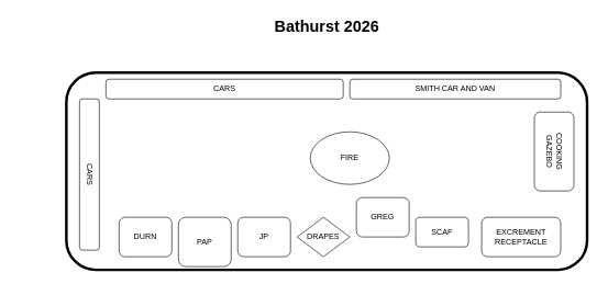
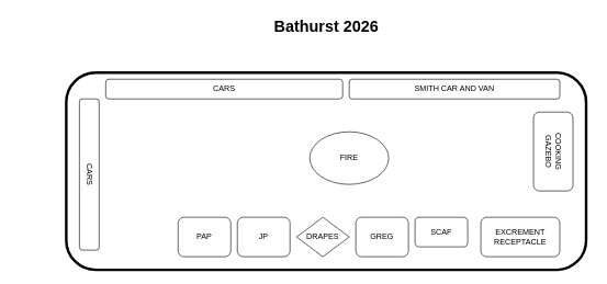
- <mxCell id="10" value="GREG" style="rounded=1;whiteSpace=wrap;html=1;" parent="1" vertex="1"><mxGeometry x="540" y="300" width="80" height="60" as="geometry" /></mxCell>
+ <mxCell id="10" value="GREG" style="rounded=1;whiteSpace=wrap;html=1;" parent="1" vertex="1"><mxGeometry x="540" y="330" width="80" height="60" as="geometry" /></mxCell>
- <mxCell id="6" value="DURN" style="rounded=1;whiteSpace=wrap;html=1;" parent="1" vertex="1"><mxGeometry x="180" y="330" width="80" height="60" as="geometry" /></mxCell>
- <mxCell id="8" value="PAP" style="rounded=1;whiteSpace=wrap;html=1;" parent="1" vertex="1"><mxGeometry x="270" y="330" width="80" height="75" as="geometry" /></mxCell>
+ <mxCell id="8" value="PAP" style="rounded=1;whiteSpace=wrap;html=1;" parent="1" vertex="1"><mxGeometry x="270" y="330" width="80" height="60" as="geometry" /></mxCell>
